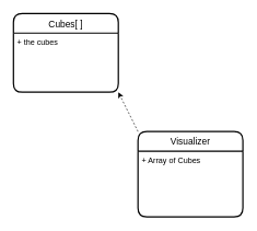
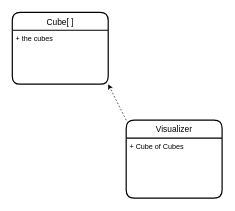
- <mxCell id="4" value="Cubes[ ]" style="swimlane;childLayout=stackLayout;horizontal=1;startSize=30;horizontalStack=0;rounded=1;fontSize=14;fontStyle=0;strokeWidth=2;resizeParent=0;resizeLast=1;shadow=0;dashed=0;align=center;" vertex="1" parent="1"><mxGeometry x="20" y="20" width="160" height="120" as="geometry" /></mxCell>
+ <mxCell id="4" value="Cube[ ]" style="swimlane;childLayout=stackLayout;horizontal=1;startSize=30;horizontalStack=0;rounded=1;fontSize=14;fontStyle=0;strokeWidth=2;resizeParent=0;resizeLast=1;shadow=0;dashed=0;align=center;" vertex="1" parent="1"><mxGeometry x="20" y="20" width="160" height="120" as="geometry" /></mxCell>
- <mxCell id="3" value="+ Array of Cubes" style="align=left;strokeColor=none;fillColor=none;spacingLeft=4;fontSize=12;verticalAlign=top;resizable=0;rotatable=0;part=1;" vertex="1" parent="2"><mxGeometry y="30" width="160" height="100" as="geometry" /></mxCell>
+ <mxCell id="3" value="+ Cube of Cubes" style="align=left;strokeColor=none;fillColor=none;spacingLeft=4;fontSize=12;verticalAlign=top;resizable=0;rotatable=0;part=1;" vertex="1" parent="2"><mxGeometry y="30" width="160" height="100" as="geometry" /></mxCell>
